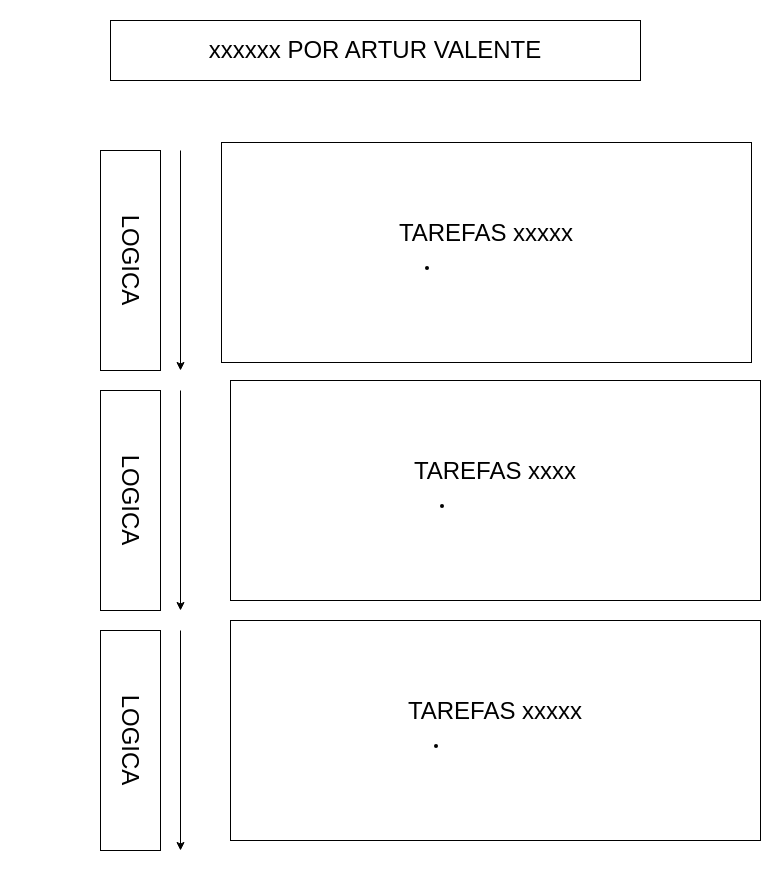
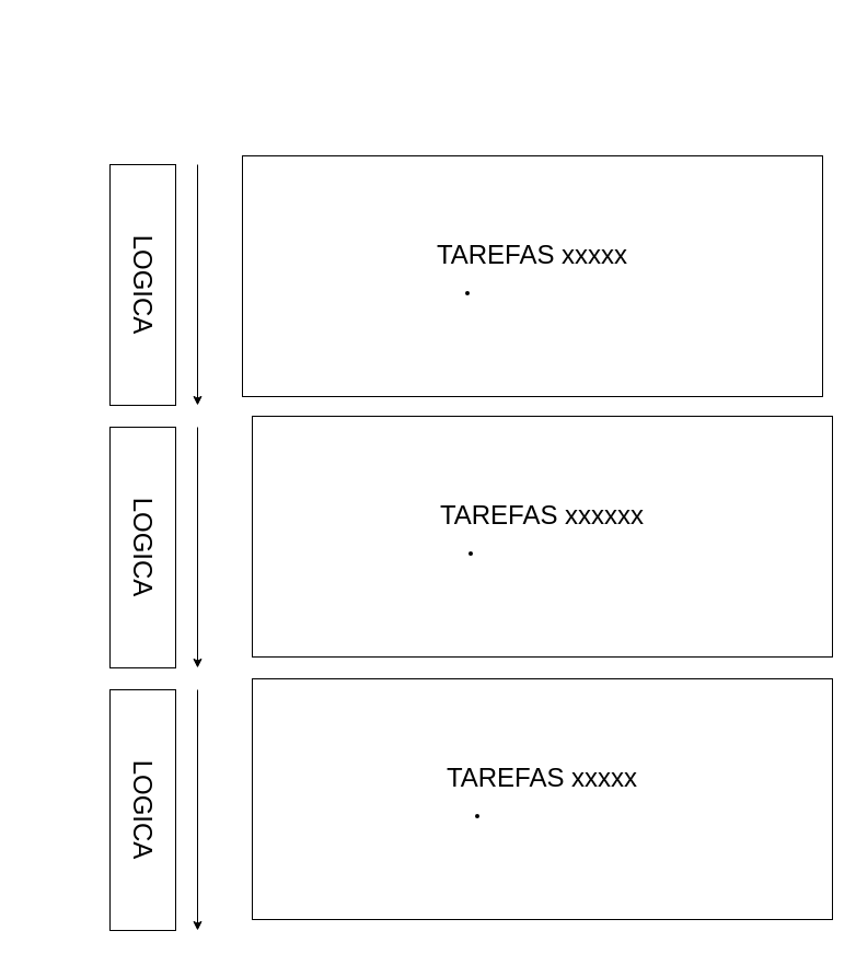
- <mxCell id="2" value="&lt;span style=&quot;font-size: 24px;&quot;&gt;xxxxxx POR ARTUR VALENTE&lt;/span&gt;" style="rounded=0;whiteSpace=wrap;html=1;" parent="1" vertex="1"><mxGeometry x="110" y="20" width="530" height="60" as="geometry" /></mxCell>
- <mxCell id="6" value="&lt;div style=&quot;&quot;&gt;&lt;span style=&quot;font-size: 24px;&quot;&gt;TAREFAS xxxx&lt;/span&gt;&lt;/div&gt;&lt;div style=&quot;&quot;&gt;&lt;ul&gt;&lt;li&gt;&lt;br&gt;&lt;/li&gt;&lt;/ul&gt;&lt;/div&gt;" style="rounded=0;whiteSpace=wrap;html=1;" parent="1" vertex="1"><mxGeometry x="230" y="380" width="530" height="220" as="geometry" /></mxCell>
+ <mxCell id="6" value="&lt;div style=&quot;&quot;&gt;&lt;span style=&quot;font-size: 24px;&quot;&gt;TAREFAS xxxxxx&lt;/span&gt;&lt;/div&gt;&lt;div style=&quot;&quot;&gt;&lt;ul&gt;&lt;li&gt;&lt;br&gt;&lt;/li&gt;&lt;/ul&gt;&lt;/div&gt;" style="rounded=0;whiteSpace=wrap;html=1;" parent="1" vertex="1"><mxGeometry x="230" y="380" width="530" height="220" as="geometry" /></mxCell>
